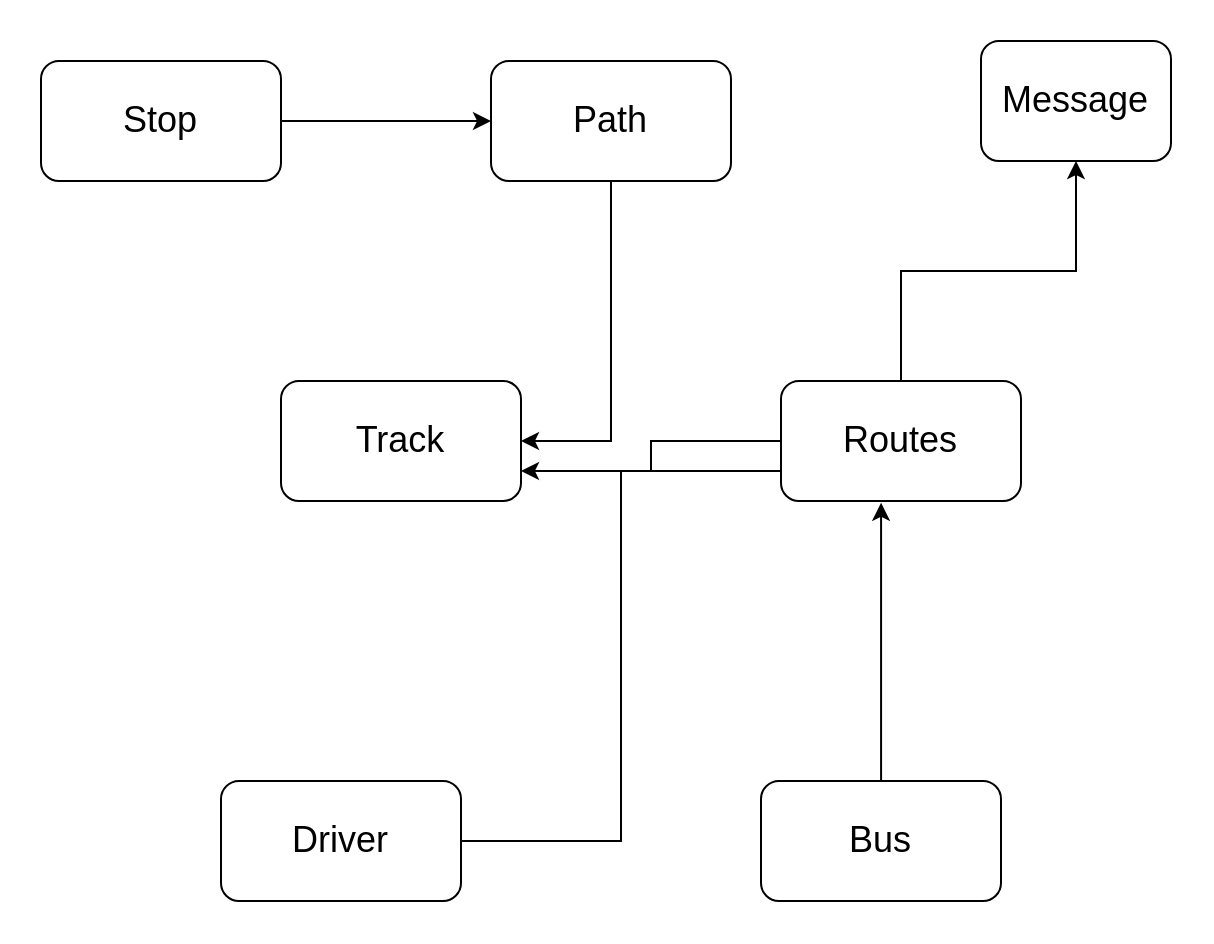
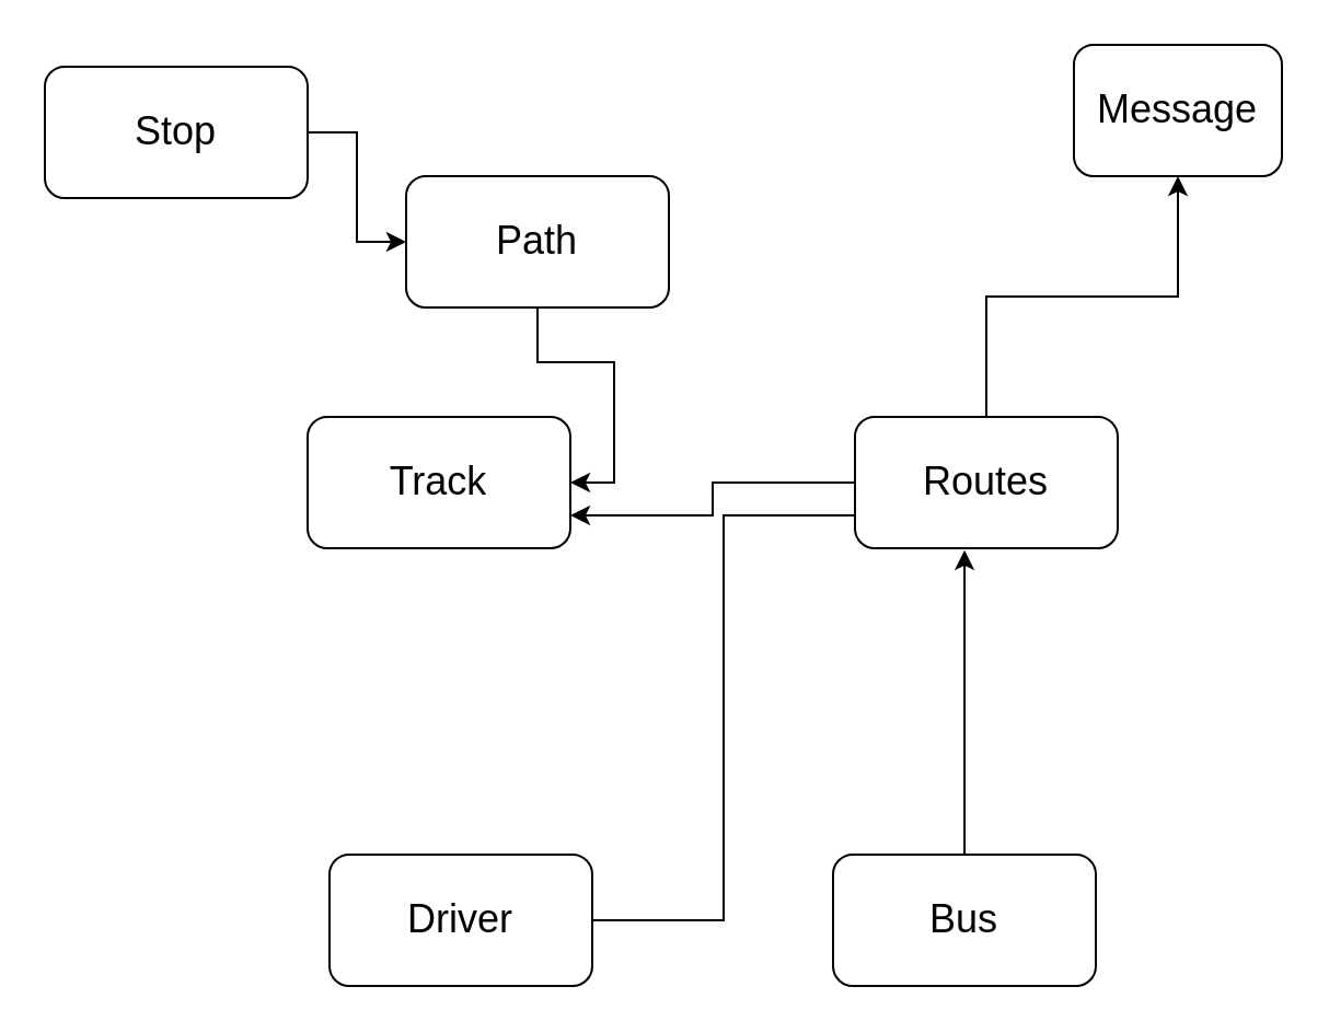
- <mxCell id="13" value="&lt;font style=&quot;font-size: 18px;&quot;&gt;Path&lt;/font&gt;" style="rounded=1;whiteSpace=wrap;html=1;" vertex="1" parent="1"><mxGeometry x="245" y="30" width="120" height="60" as="geometry" /></mxCell>
+ <mxCell id="13" value="&lt;font style=&quot;font-size: 18px;&quot;&gt;Path&lt;/font&gt;" style="rounded=1;whiteSpace=wrap;html=1;" vertex="1" parent="1"><mxGeometry x="185" y="80" width="120" height="60" as="geometry" /></mxCell>
- <mxCell id="3" value="&lt;font style=&quot;font-size: 18px;&quot;&gt;Driver&lt;/font&gt;" style="rounded=1;whiteSpace=wrap;html=1;" vertex="1" parent="1"><mxGeometry x="110" y="390" width="120" height="60" as="geometry" /></mxCell>
+ <mxCell id="3" value="&lt;font style=&quot;font-size: 18px;&quot;&gt;Driver&lt;/font&gt;" style="rounded=1;whiteSpace=wrap;html=1;" vertex="1" parent="1"><mxGeometry x="150" y="390" width="120" height="60" as="geometry" /></mxCell>
